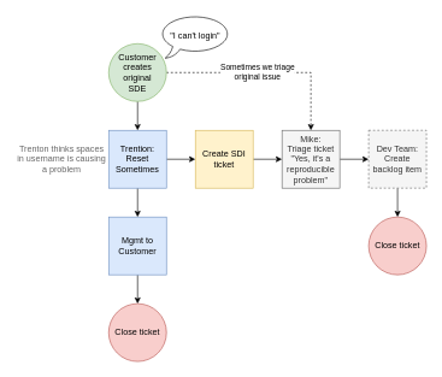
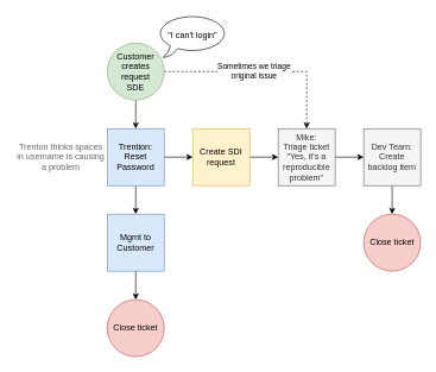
- <mxCell id="8" value="Customer creates original &lt;br&gt;SDE" style="ellipse;whiteSpace=wrap;html=1;aspect=fixed;fillColor=#d5e8d4;strokeColor=#82b366;" vertex="1" parent="1"><mxGeometry x="150" y="60" width="80" height="80" as="geometry" /></mxCell>
+ <mxCell id="8" value="Customer creates request &lt;br&gt;SDE" style="ellipse;whiteSpace=wrap;html=1;aspect=fixed;fillColor=#d5e8d4;strokeColor=#82b366;" vertex="1" parent="1"><mxGeometry x="150" y="60" width="80" height="80" as="geometry" /></mxCell>
- <mxCell id="4" value="Trention:&lt;br&gt;Reset Sometimes" style="whiteSpace=wrap;html=1;aspect=fixed;fillColor=#dae8fc;strokeColor=#6c8ebf;" vertex="1" parent="1"><mxGeometry x="150" y="180" width="80" height="80" as="geometry" /></mxCell>
+ <mxCell id="4" value="Trention:&lt;br&gt;Reset Password" style="whiteSpace=wrap;html=1;aspect=fixed;fillColor=#dae8fc;strokeColor=#6c8ebf;" vertex="1" parent="1"><mxGeometry x="150" y="180" width="80" height="80" as="geometry" /></mxCell>
- <mxCell id="15" value="Create SDI ticket" style="whiteSpace=wrap;html=1;aspect=fixed;fillColor=#fff2cc;strokeColor=#d6b656;" vertex="1" parent="1"><mxGeometry x="270" y="180" width="80" height="80" as="geometry" /></mxCell>
+ <mxCell id="15" value="Create SDI request" style="whiteSpace=wrap;html=1;aspect=fixed;fillColor=#fff2cc;strokeColor=#d6b656;" vertex="1" parent="1"><mxGeometry x="270" y="180" width="80" height="80" as="geometry" /></mxCell>
- <mxCell id="19" value="Dev Team:&lt;br&gt;Create backlog item" style="whiteSpace=wrap;html=1;aspect=fixed;fillColor=#f5f5f5;strokeColor=#666666;fontColor=#333333;dashed=1;" vertex="1" parent="1"><mxGeometry x="510" y="180" width="80" height="80" as="geometry" /></mxCell>
+ <mxCell id="19" value="Dev Team:&lt;br&gt;Create backlog item" style="whiteSpace=wrap;html=1;aspect=fixed;fillColor=#f5f5f5;strokeColor=#666666;fontColor=#333333;" vertex="1" parent="1"><mxGeometry x="510" y="180" width="80" height="80" as="geometry" /></mxCell>
